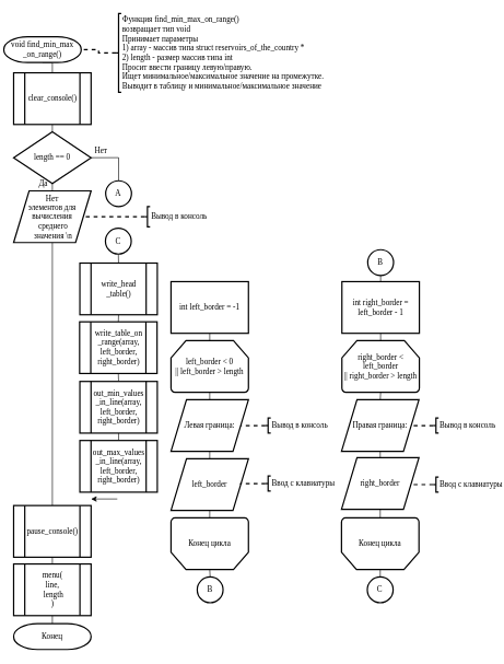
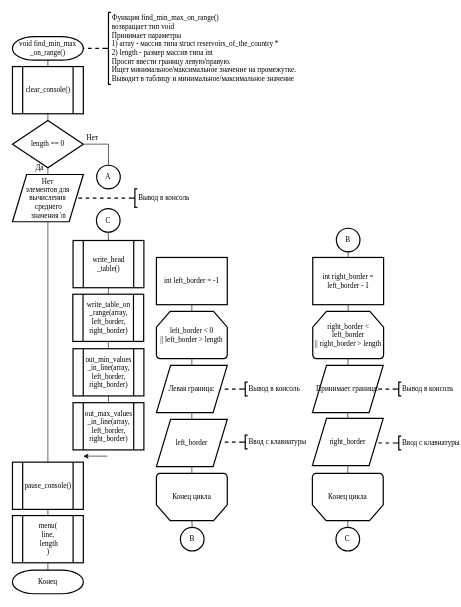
- <mxCell id="3" value="void find_min_max&lt;br&gt;_on_range()" style="strokeWidth=2;html=1;shape=mxgraph.flowchart.terminator;whiteSpace=wrap;fontFamily=Times New Roman;" parent="1" vertex="1"><mxGeometry x="5" y="55.47" width="118.11" height="39.37" as="geometry" /></mxCell>
+ <mxCell id="3" value="void find_min_max&lt;br&gt;_on_range()" style="strokeWidth=2;html=1;shape=mxgraph.flowchart.terminator;whiteSpace=wrap;fontFamily=Times New Roman;" parent="1" vertex="1"><mxGeometry x="20" y="60.47" width="118.11" height="39.37" as="geometry" /></mxCell>
- <mxCell id="26" value="Правая граница:" style="shape=parallelogram;perimeter=parallelogramPerimeter;whiteSpace=wrap;html=1;strokeWidth=2;fontFamily=Times New Roman;" parent="1" vertex="1"><mxGeometry x="520" y="608.74" width="118.11" height="78.74" as="geometry" /></mxCell>
+ <mxCell id="26" value="Принимает граница:" style="shape=parallelogram;perimeter=parallelogramPerimeter;whiteSpace=wrap;html=1;strokeWidth=2;fontFamily=Times New Roman;" parent="1" vertex="1"><mxGeometry x="520" y="608.74" width="118.11" height="78.74" as="geometry" /></mxCell>
